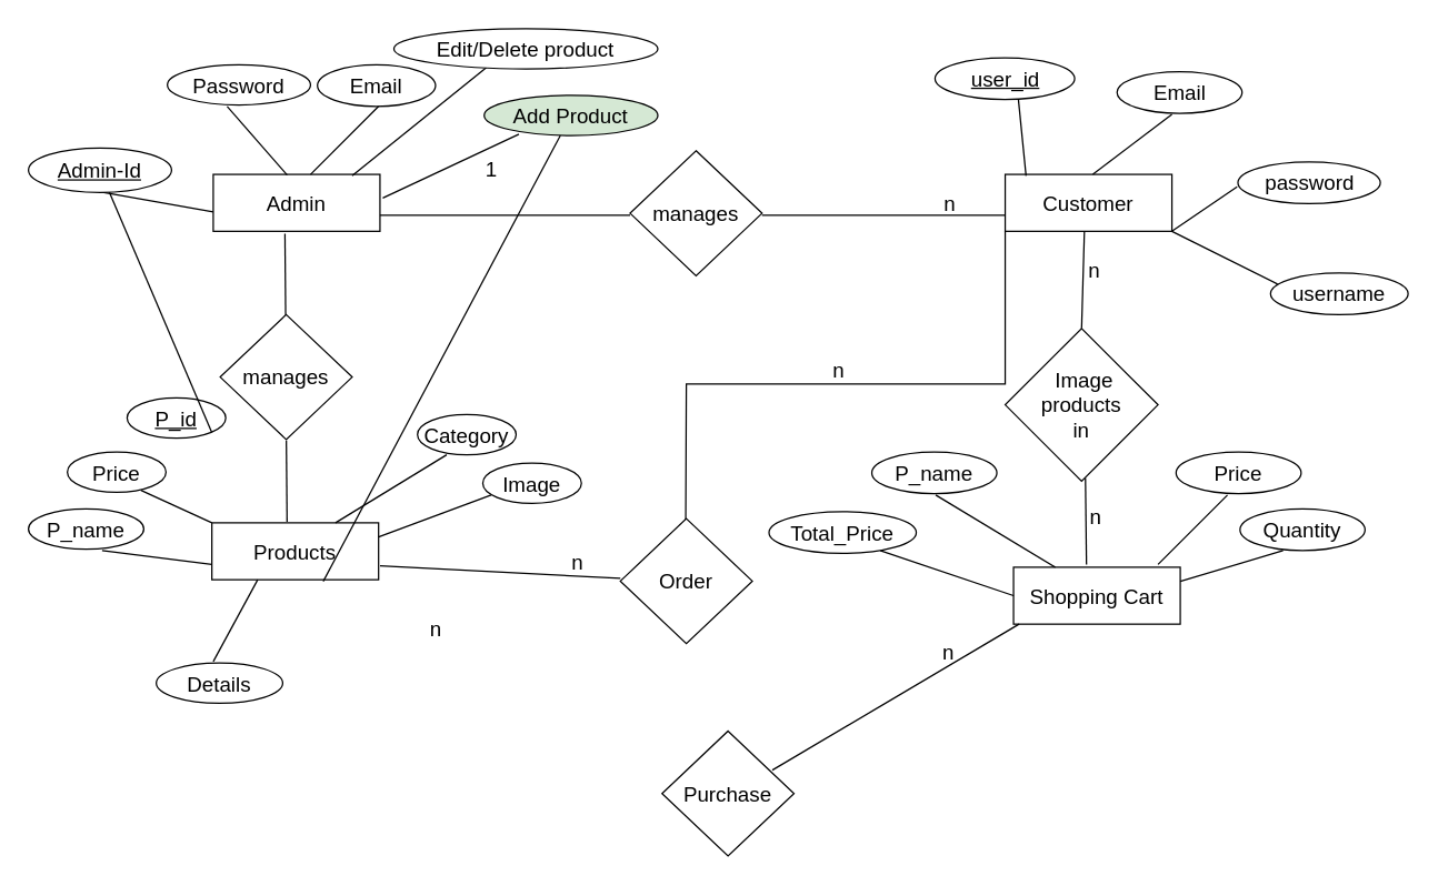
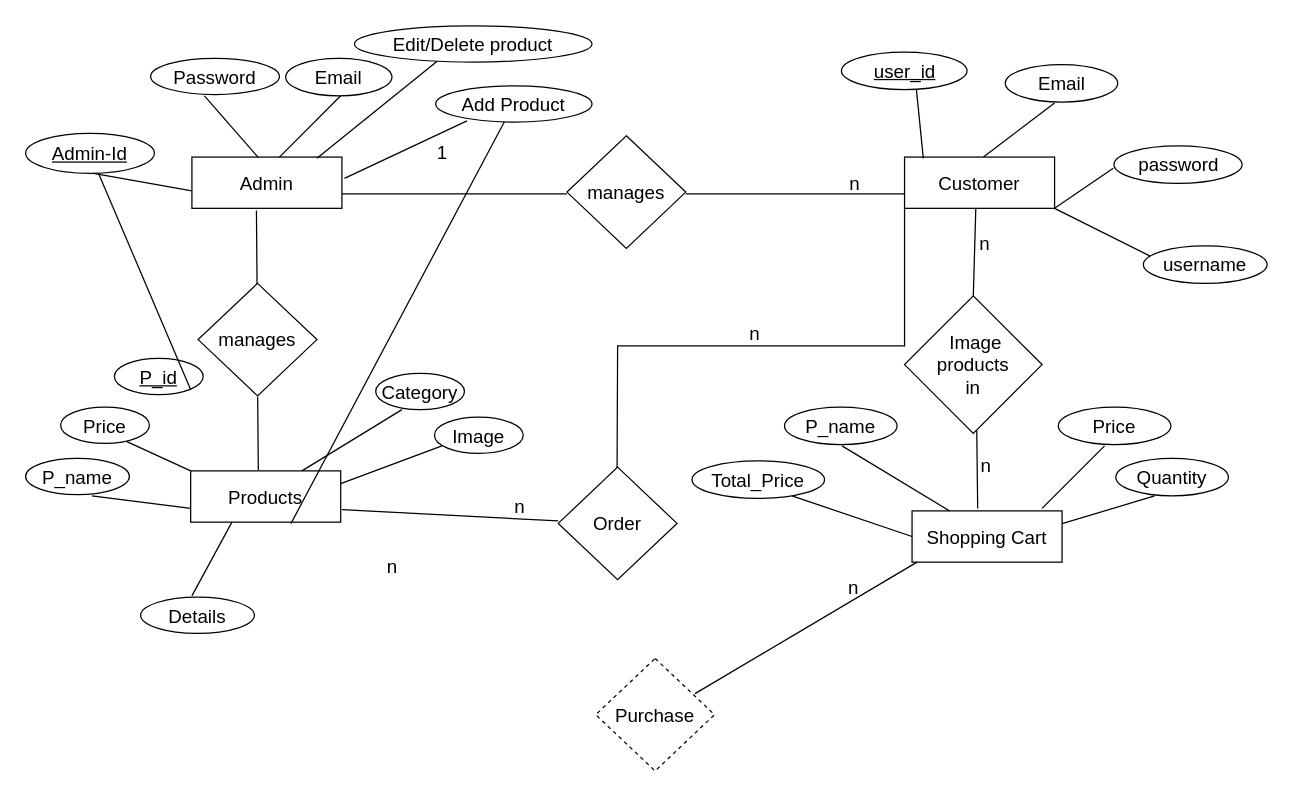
- <mxCell id="24" value="&lt;font style=&quot;font-size: 15px;&quot;&gt;Add Product&lt;/font&gt;" style="ellipse;whiteSpace=wrap;html=1;fontSize=15;direction=south;fillColor=#d5e8d4;" parent="1" vertex="1"><mxGeometry x="348" y="68" width="125" height="29" as="geometry" /></mxCell>
+ <mxCell id="24" value="&lt;font style=&quot;font-size: 15px;&quot;&gt;Add Product&lt;/font&gt;" style="ellipse;whiteSpace=wrap;html=1;fontSize=15;direction=south;" parent="1" vertex="1"><mxGeometry x="348" y="68" width="125" height="29" as="geometry" /></mxCell>
- <mxCell id="54" value="&lt;font style=&quot;font-size: 15px;&quot;&gt;Purchase&lt;/font&gt;" style="rhombus;whiteSpace=wrap;html=1;fontSize=15;" parent="1" vertex="1"><mxGeometry x="476" y="526" width="95" height="90" as="geometry" /></mxCell>
+ <mxCell id="54" value="&lt;font style=&quot;font-size: 15px;&quot;&gt;Purchase&lt;/font&gt;" style="rhombus;whiteSpace=wrap;html=1;fontSize=15;dashed=1;" parent="1" vertex="1"><mxGeometry x="476" y="526" width="95" height="90" as="geometry" /></mxCell>
